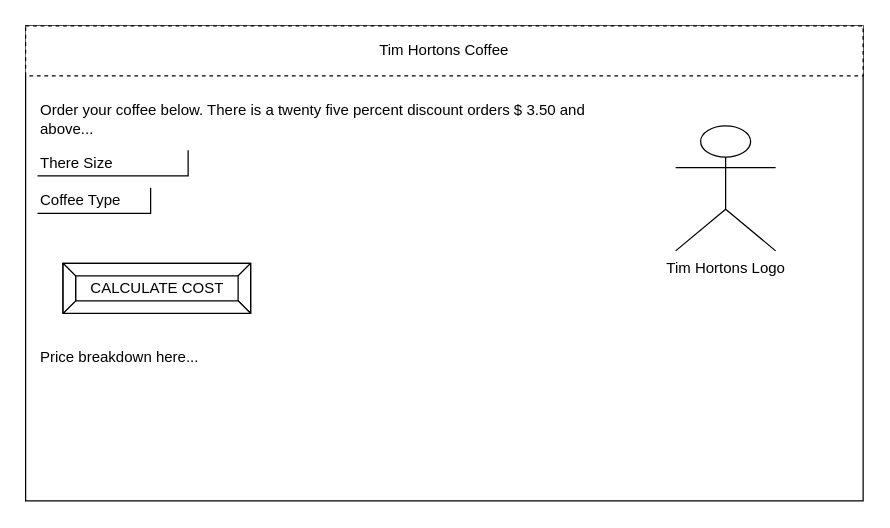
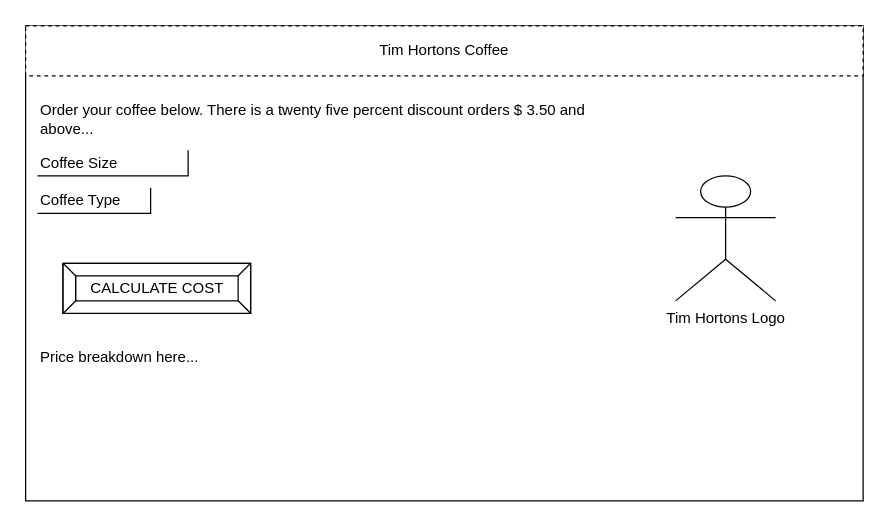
- <mxCell id="4" value="There Size" style="shape=partialRectangle;whiteSpace=wrap;html=1;top=0;left=0;fillColor=none;align=left;" parent="1" vertex="1"><mxGeometry x="30" y="120" width="120" height="20" as="geometry" /></mxCell>
+ <mxCell id="4" value="Coffee Size" style="shape=partialRectangle;whiteSpace=wrap;html=1;top=0;left=0;fillColor=none;align=left;" parent="1" vertex="1"><mxGeometry x="30" y="120" width="120" height="20" as="geometry" /></mxCell>
- <mxCell id="8" value="Tim Hortons Logo" style="shape=umlActor;verticalLabelPosition=bottom;verticalAlign=top;html=1;outlineConnect=0;" vertex="1" parent="1"><mxGeometry x="540" y="100" width="80" height="100" as="geometry" /></mxCell>
+ <mxCell id="8" value="Tim Hortons Logo" style="shape=umlActor;verticalLabelPosition=bottom;verticalAlign=top;html=1;outlineConnect=0;" vertex="1" parent="1"><mxGeometry x="540" y="140" width="80" height="100" as="geometry" /></mxCell>
